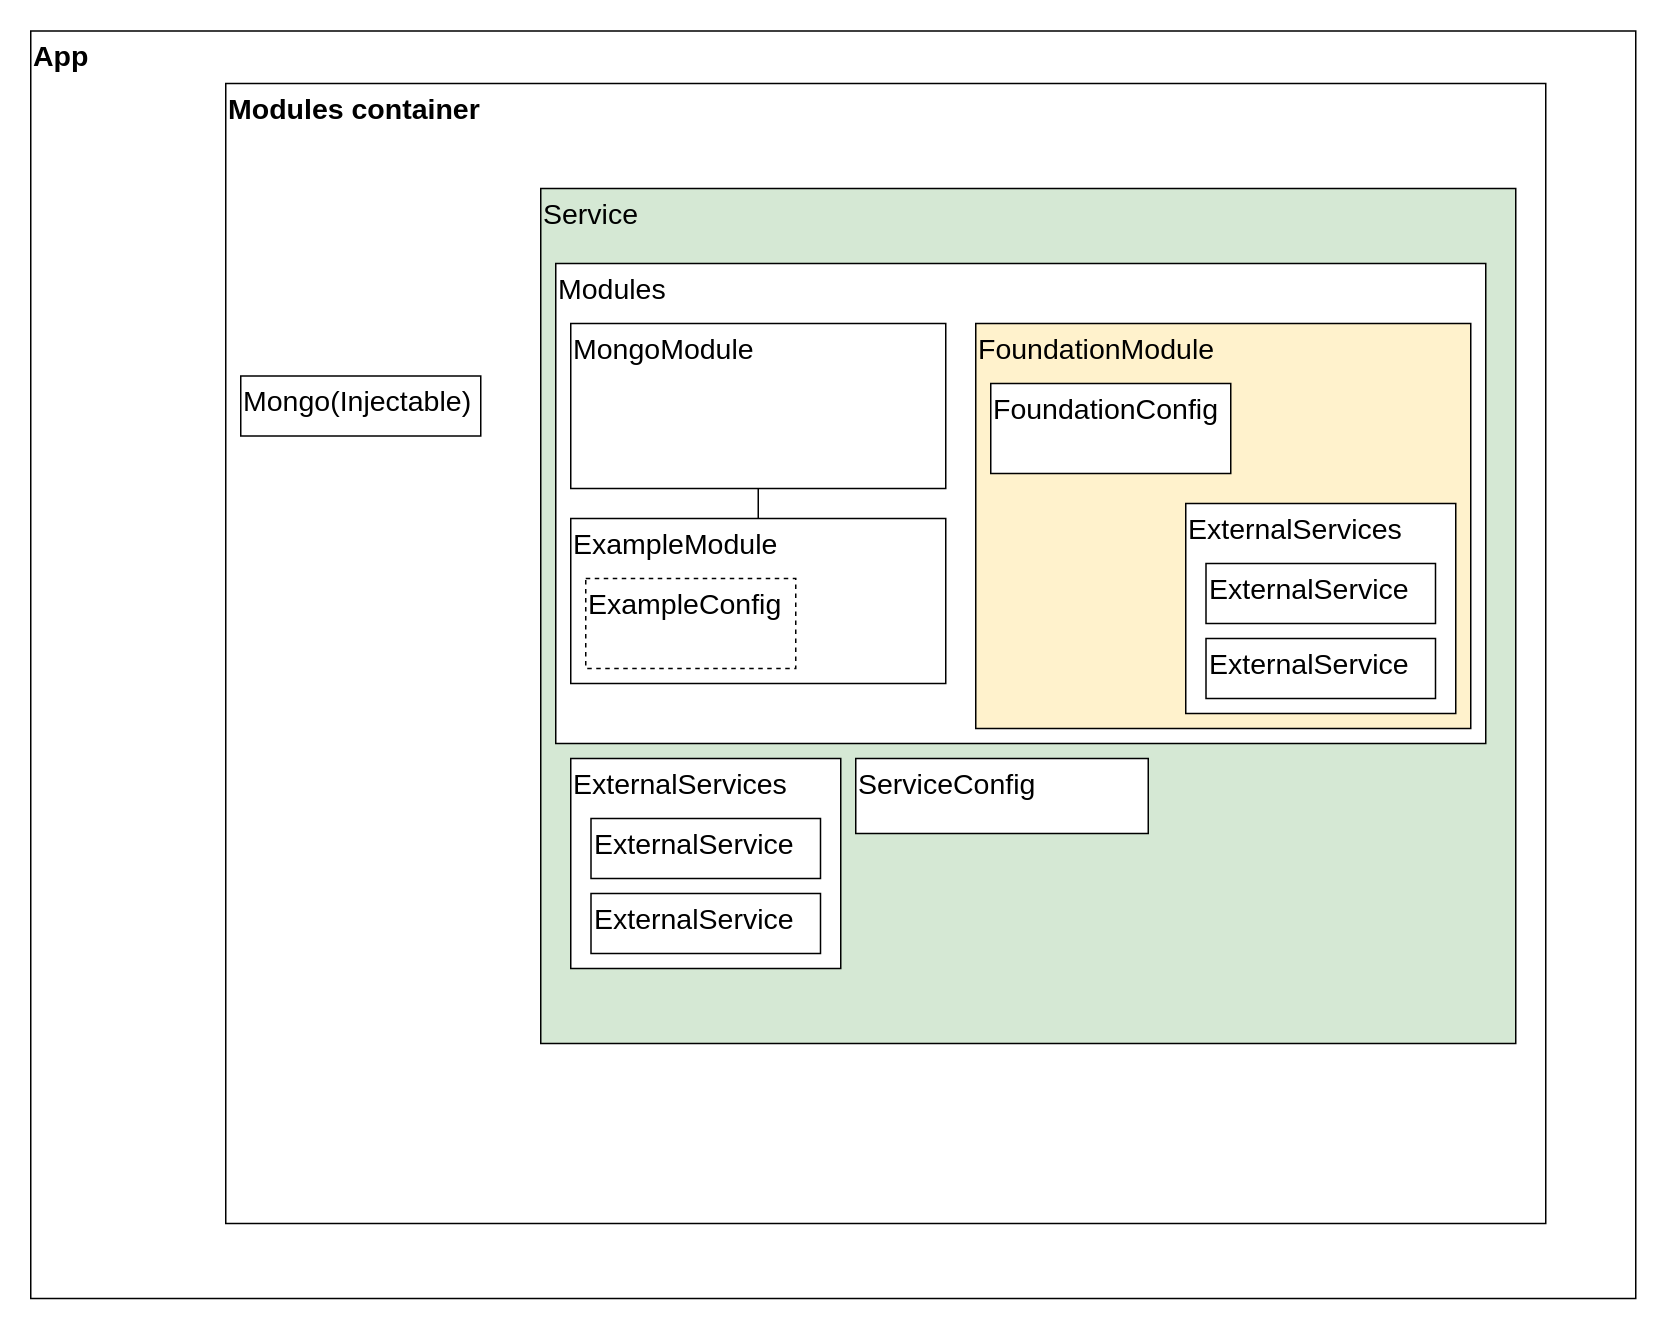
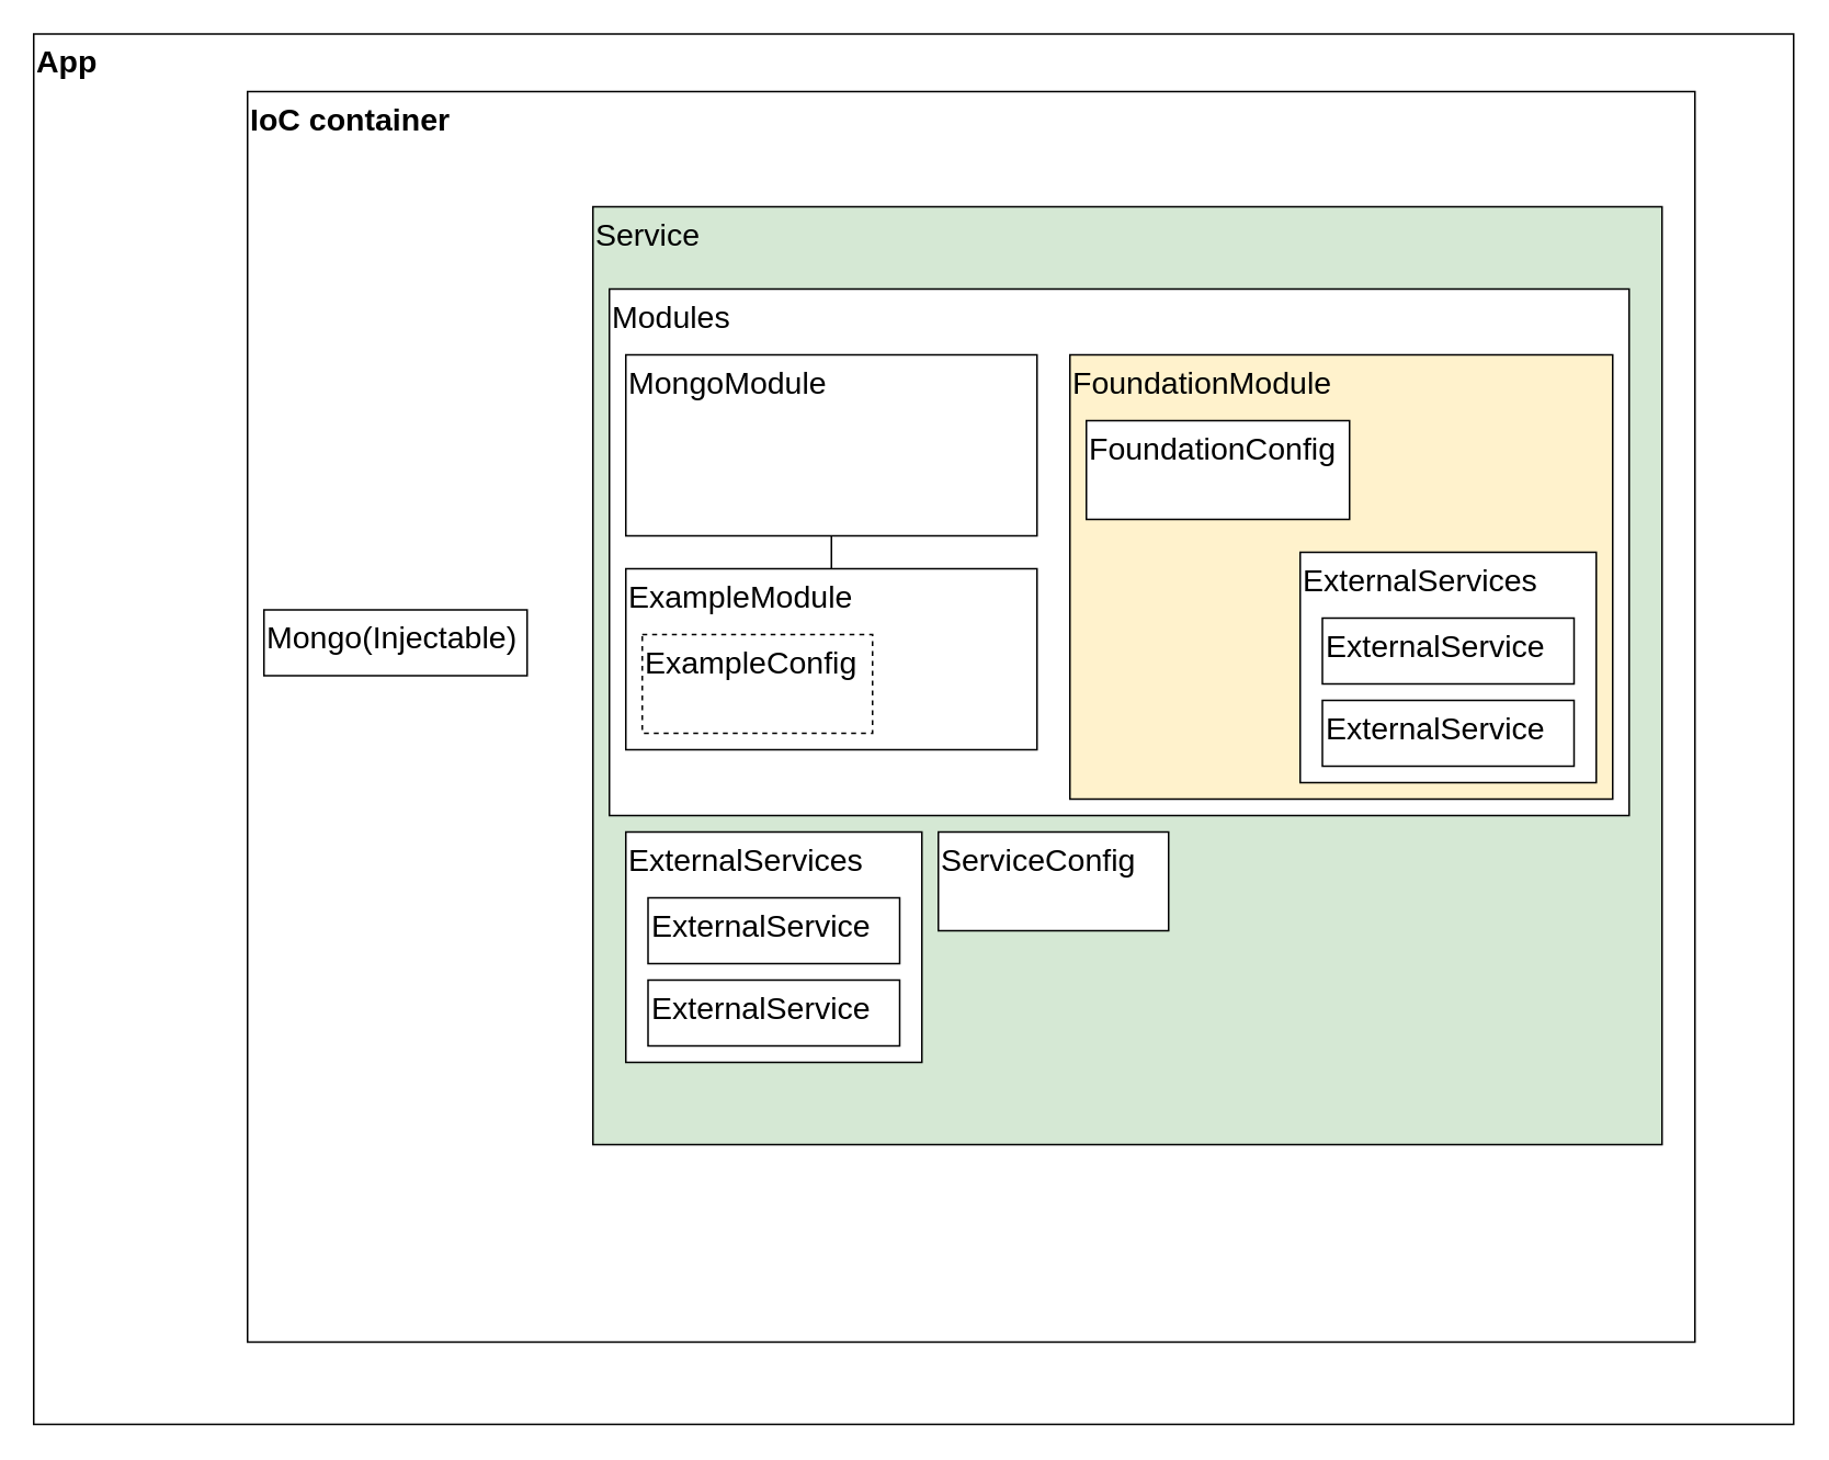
- <mxCell id="3" value="Modules container" style="rounded=0;whiteSpace=wrap;html=1;fontSize=19;align=left;verticalAlign=top;labelBorderColor=none;fontStyle=1" parent="1" vertex="1"><mxGeometry x="150" y="55" width="880" height="760" as="geometry" /></mxCell>
+ <mxCell id="3" value="IoC container" style="rounded=0;whiteSpace=wrap;html=1;fontSize=19;align=left;verticalAlign=top;labelBorderColor=none;fontStyle=1" parent="1" vertex="1"><mxGeometry x="150" y="55" width="880" height="760" as="geometry" /></mxCell>
- <mxCell id="21" value="Mongo(Injectable)" style="rounded=0;whiteSpace=wrap;html=1;fontSize=19;align=left;verticalAlign=top;" parent="1" vertex="1"><mxGeometry x="160" y="250" width="160" height="40" as="geometry" /></mxCell>
+ <mxCell id="21" value="Mongo(Injectable)" style="rounded=0;whiteSpace=wrap;html=1;fontSize=19;align=left;verticalAlign=top;" parent="1" vertex="1"><mxGeometry x="160" y="370" width="160" height="40" as="geometry" /></mxCell>
- <mxCell id="9" value="ServiceConfig" style="rounded=0;whiteSpace=wrap;html=1;fontSize=19;align=left;verticalAlign=top;" parent="1" vertex="1"><mxGeometry x="570" y="505" width="195" height="50" as="geometry" /></mxCell>
+ <mxCell id="9" value="ServiceConfig" style="rounded=0;whiteSpace=wrap;html=1;fontSize=19;align=left;verticalAlign=top;" parent="1" vertex="1"><mxGeometry x="570" y="505" width="140" height="60" as="geometry" /></mxCell>
